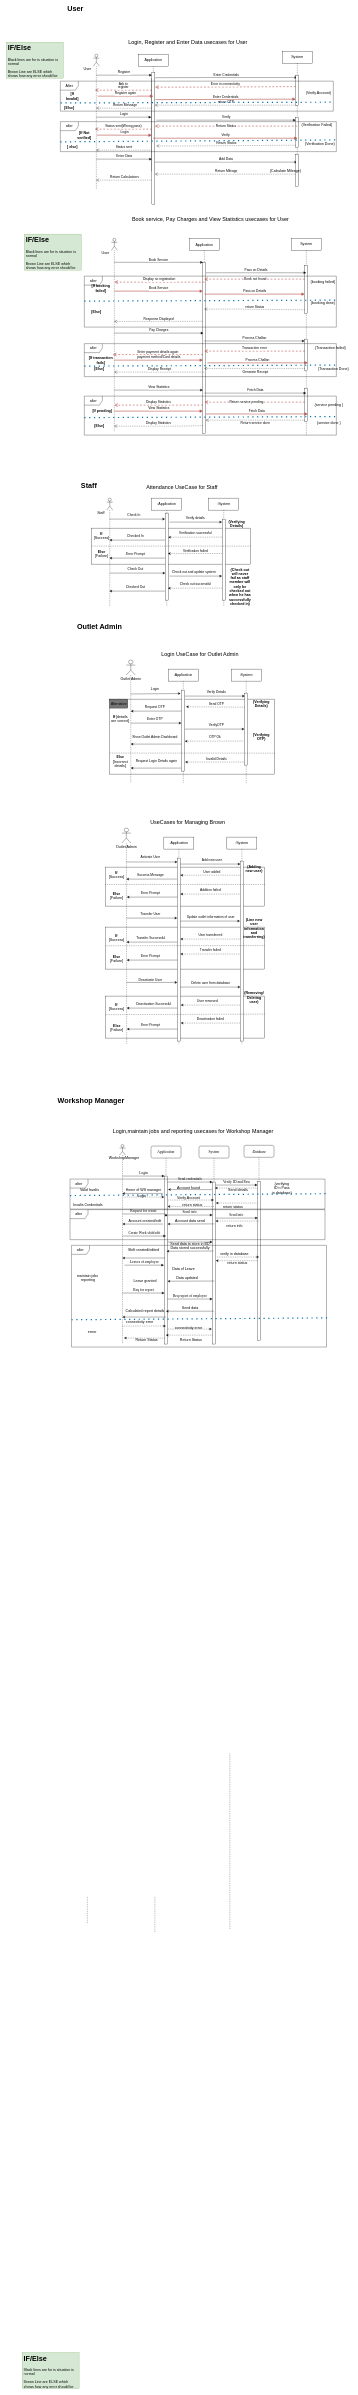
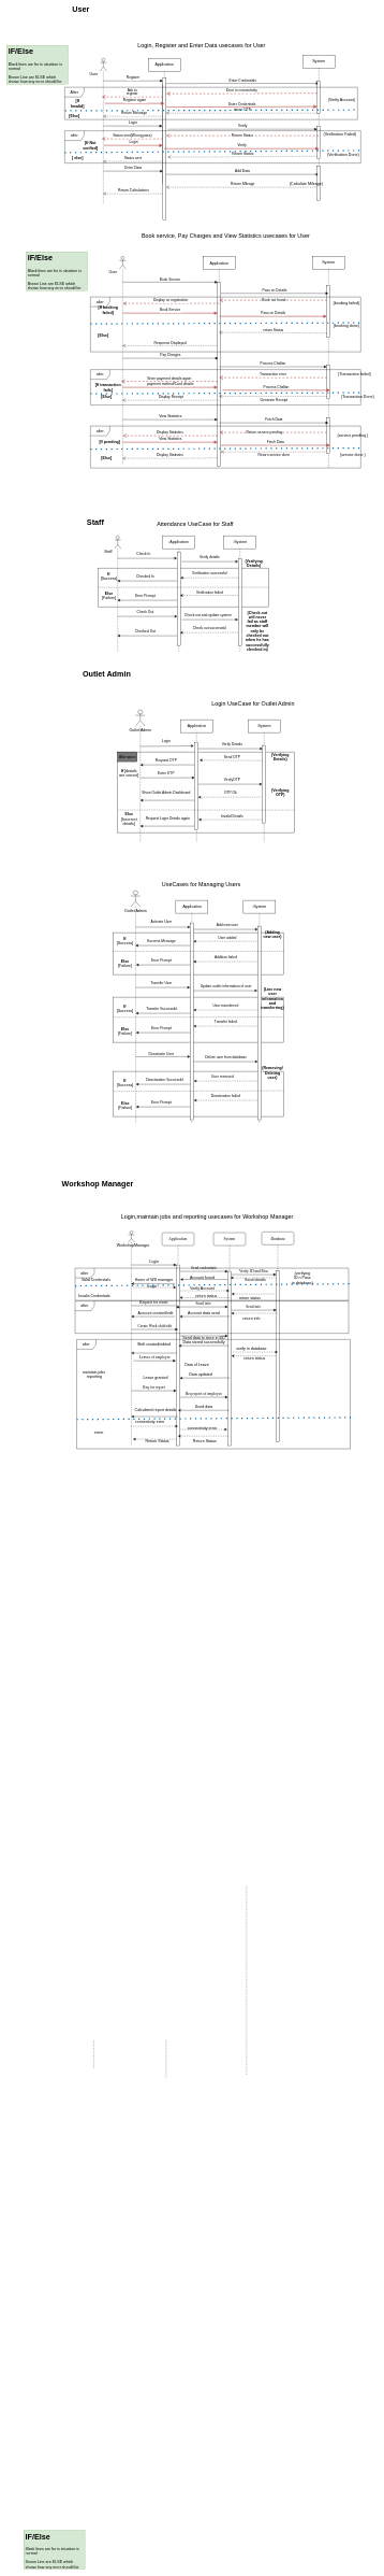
- <mxCell id="143" value="&lt;font style=&quot;font-size: 18px;&quot;&gt;Login UseCase for Outlet Admin&lt;/font&gt;" style="text;html=1;align=center;verticalAlign=middle;resizable=0;points=[];autosize=1;strokeColor=none;fillColor=none;" parent="1" vertex="1"><mxGeometry x="524.72" y="2160" width="280" height="40" as="geometry" /></mxCell>
+ <mxCell id="143" value="&lt;font style=&quot;font-size: 18px;&quot;&gt;Login UseCase for Outlet Admin&lt;/font&gt;" style="text;html=1;align=center;verticalAlign=middle;resizable=0;points=[];autosize=1;strokeColor=none;fillColor=none;" parent="1" vertex="1"><mxGeometry x="644.72" y="2160" width="280" height="40" as="geometry" /></mxCell>
- <mxCell id="175" value="&lt;font style=&quot;font-size: 18px;&quot;&gt;UseCases for Managing Brown&lt;/font&gt;" style="text;html=1;align=center;verticalAlign=middle;resizable=0;points=[];autosize=1;strokeColor=none;fillColor=none;" parent="1" vertex="1"><mxGeometry x="489.06" y="2720" width="270" height="40" as="geometry" /></mxCell>
+ <mxCell id="175" value="&lt;font style=&quot;font-size: 18px;&quot;&gt;UseCases for Managing Users&lt;/font&gt;" style="text;html=1;align=center;verticalAlign=middle;resizable=0;points=[];autosize=1;strokeColor=none;fillColor=none;" parent="1" vertex="1"><mxGeometry x="489.06" y="2720" width="270" height="40" as="geometry" /></mxCell>
- <mxCell id="288" value="Valid Invalis" style="text;html=1;align=center;verticalAlign=middle;resizable=0;points=[];autosize=1;" parent="1" vertex="1"><mxGeometry x="242.22" y="3952" width="110" height="30" as="geometry" /></mxCell>
+ <mxCell id="288" value="Valid Credentials" style="text;html=1;align=center;verticalAlign=middle;resizable=0;points=[];autosize=1;" parent="1" vertex="1"><mxGeometry x="242.22" y="3952" width="110" height="30" as="geometry" /></mxCell>
